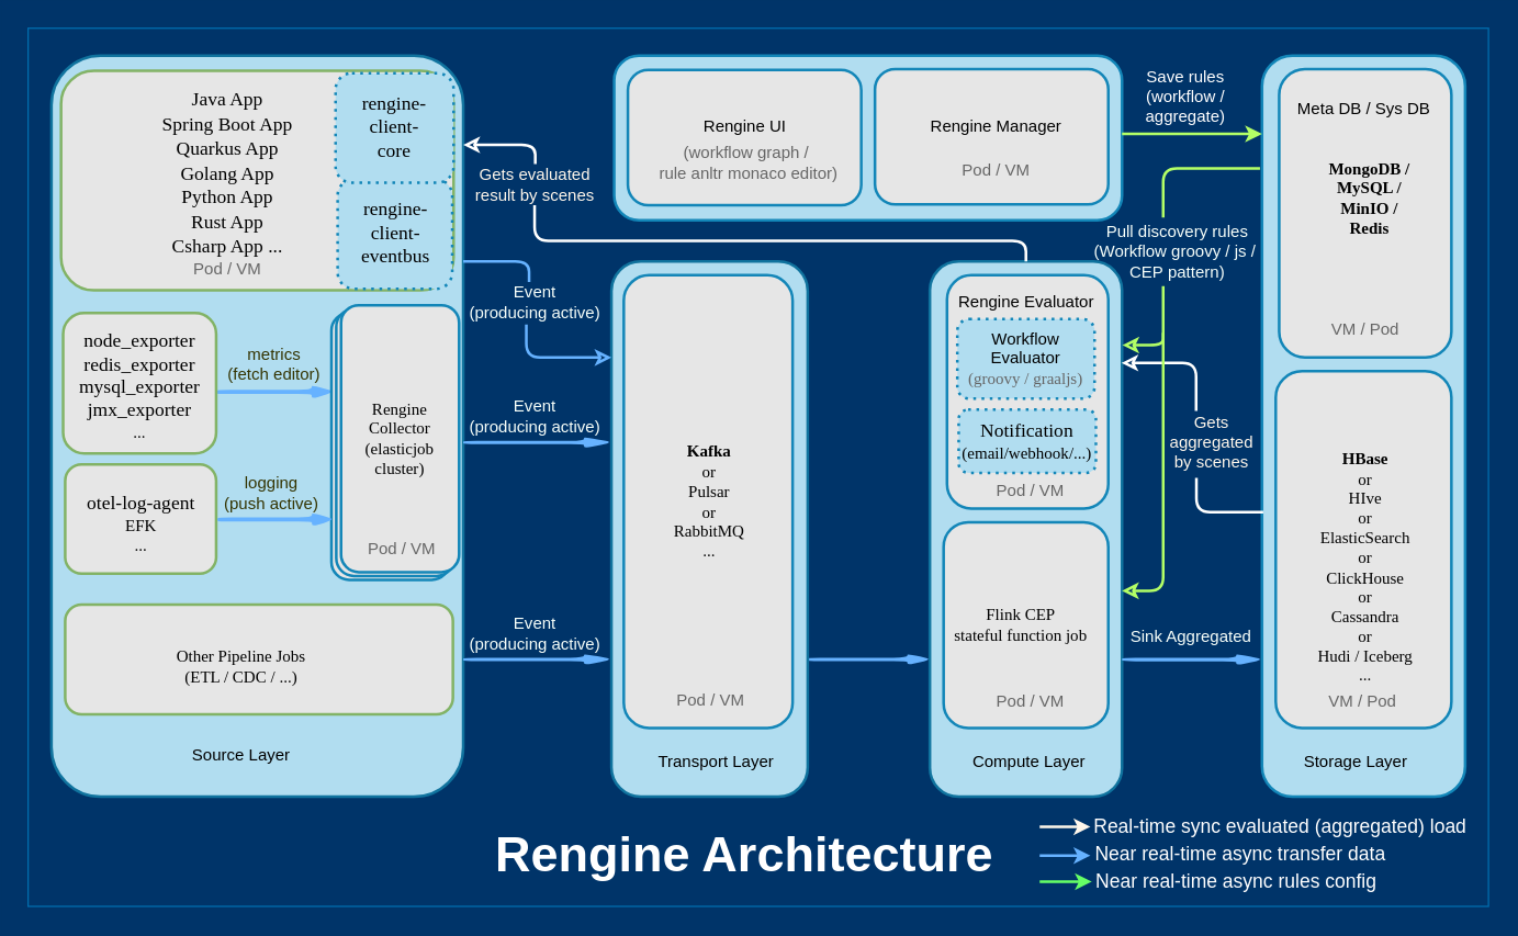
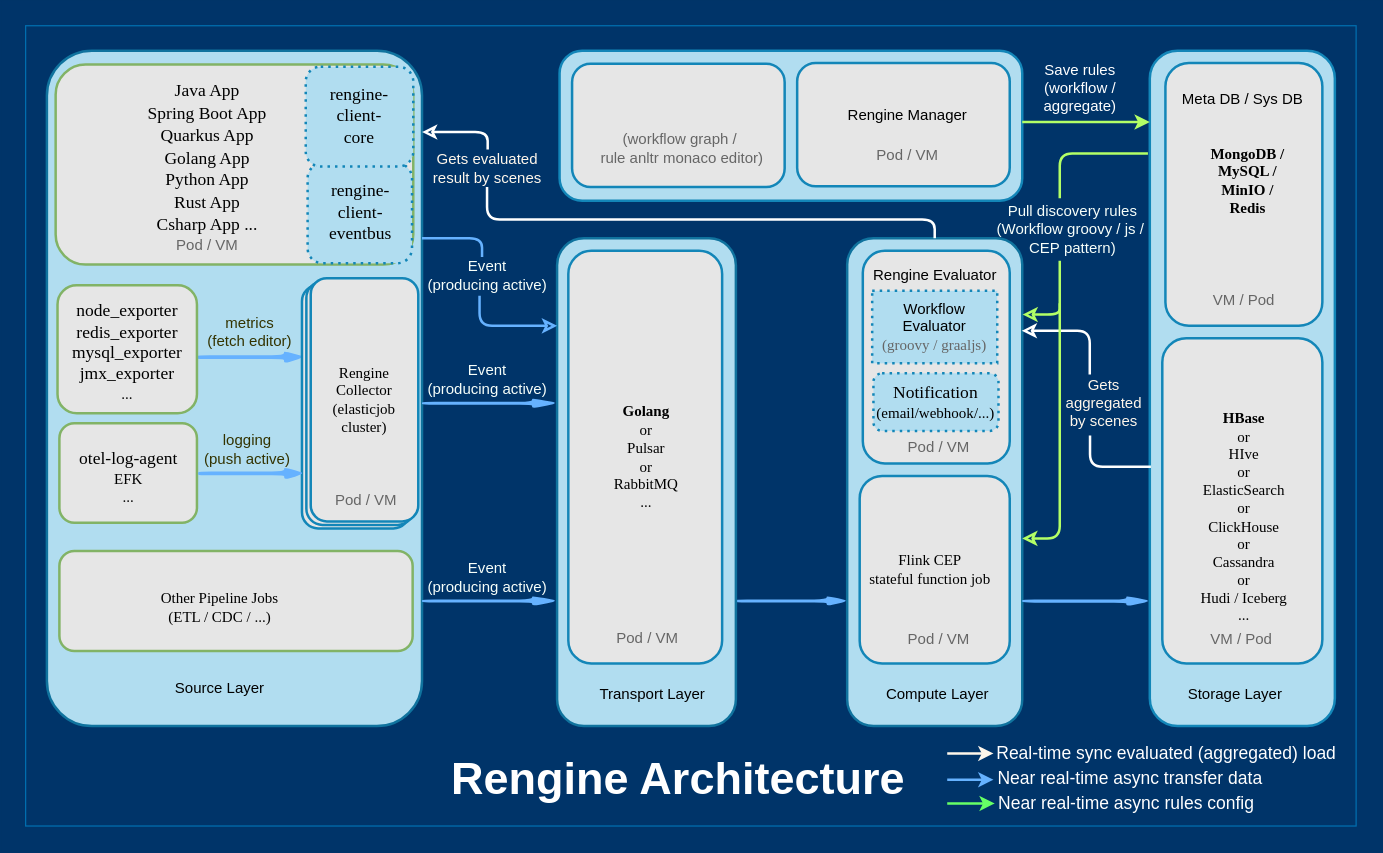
- <mxCell id="70" value="Rengine UI" style="text;html=1;align=center;verticalAlign=middle;resizable=0;points=[];autosize=1;strokeColor=none;fillColor=none;rounded=1;" parent="1" vertex="1"><mxGeometry x="502" y="81.7" width="80" height="20" as="geometry" /></mxCell>
- <mxCell id="53" value="&lt;span style=&quot;font-family: &amp;#34;helvetica&amp;#34;&quot;&gt;Workflow&lt;br&gt;Evaluator&lt;br&gt;&lt;/span&gt;&lt;font color=&quot;#666666&quot;&gt;(groovy / graaljs)&lt;/font&gt;" style="whiteSpace=wrap;html=1;dashed=1;strokeWidth=2;fontFamily=Verdana;fontSize=12;fillColor=#b1ddf0;strokeColor=#1386B8;rounded=1;dashPattern=1 2;" parent="1" vertex="1"><mxGeometry x="697" y="232.01" width="100" height="57.99" as="geometry" /></mxCell>
+ <mxCell id="53" value="&lt;span style=&quot;font-family: &amp;#34;helvetica&amp;#34;&quot;&gt;Workflow&lt;br&gt;Evaluator&lt;br&gt;&lt;/span&gt;&lt;font color=&quot;#666666&quot;&gt;(groovy / graaljs)&lt;/font&gt;" style="whiteSpace=wrap;html=1;dashed=1;strokeWidth=2;fontFamily=Verdana;fontSize=12;fillColor=#b1ddf0;strokeColor=#1386B8;dashPattern=1 2;rounded=0;" parent="1" vertex="1"><mxGeometry x="697" y="232.01" width="100" height="57.99" as="geometry" /></mxCell>
- <mxCell id="38" value="&lt;span style=&quot;font-family: &amp;#34;verdana&amp;#34;&quot;&gt;&lt;b&gt;Kafka&lt;/b&gt;&lt;/span&gt;&lt;br style=&quot;font-family: &amp;#34;verdana&amp;#34;&quot;&gt;&lt;span style=&quot;font-family: &amp;#34;verdana&amp;#34;&quot;&gt;or&lt;/span&gt;&lt;br style=&quot;font-family: &amp;#34;verdana&amp;#34;&quot;&gt;&lt;span style=&quot;font-family: &amp;#34;verdana&amp;#34;&quot;&gt;Pulsar&lt;/span&gt;&lt;br style=&quot;font-family: &amp;#34;verdana&amp;#34;&quot;&gt;&lt;span style=&quot;font-family: &amp;#34;verdana&amp;#34;&quot;&gt;or&lt;/span&gt;&lt;br style=&quot;font-family: &amp;#34;verdana&amp;#34;&quot;&gt;&lt;span style=&quot;font-family: &amp;#34;verdana&amp;#34;&quot;&gt;RabbitMQ&lt;br&gt;...&lt;/span&gt;" style="text;html=1;align=center;verticalAlign=middle;resizable=0;points=[];autosize=1;strokeColor=none;fillColor=none;rounded=1;" parent="1" vertex="1"><mxGeometry x="481.49" y="320" width="70" height="90" as="geometry" /></mxCell>
+ <mxCell id="38" value="&lt;span style=&quot;font-family: &amp;#34;verdana&amp;#34;&quot;&gt;&lt;b&gt;Golang&lt;/b&gt;&lt;/span&gt;&lt;br style=&quot;font-family: &amp;#34;verdana&amp;#34;&quot;&gt;&lt;span style=&quot;font-family: &amp;#34;verdana&amp;#34;&quot;&gt;or&lt;/span&gt;&lt;br style=&quot;font-family: &amp;#34;verdana&amp;#34;&quot;&gt;&lt;span style=&quot;font-family: &amp;#34;verdana&amp;#34;&quot;&gt;Pulsar&lt;/span&gt;&lt;br style=&quot;font-family: &amp;#34;verdana&amp;#34;&quot;&gt;&lt;span style=&quot;font-family: &amp;#34;verdana&amp;#34;&quot;&gt;or&lt;/span&gt;&lt;br style=&quot;font-family: &amp;#34;verdana&amp;#34;&quot;&gt;&lt;span style=&quot;font-family: &amp;#34;verdana&amp;#34;&quot;&gt;RabbitMQ&lt;br&gt;...&lt;/span&gt;" style="text;html=1;align=center;verticalAlign=middle;resizable=0;points=[];autosize=1;strokeColor=none;fillColor=none;rounded=1;" parent="1" vertex="1"><mxGeometry x="481.49" y="320" width="70" height="90" as="geometry" /></mxCell>
- <mxCell id="9" value="&lt;font color=&quot;#f7fffa&quot;&gt;Sink Aggregated&lt;/font&gt;&lt;font color=&quot;#f7fffa&quot;&gt;&lt;br&gt;&lt;/font&gt;" style="text;html=1;align=center;verticalAlign=middle;resizable=0;points=[];autosize=1;strokeColor=none;fillColor=none;rounded=1;" parent="1" vertex="1"><mxGeometry x="817.25" y="454.44" width="100" height="20" as="geometry" /></mxCell>
